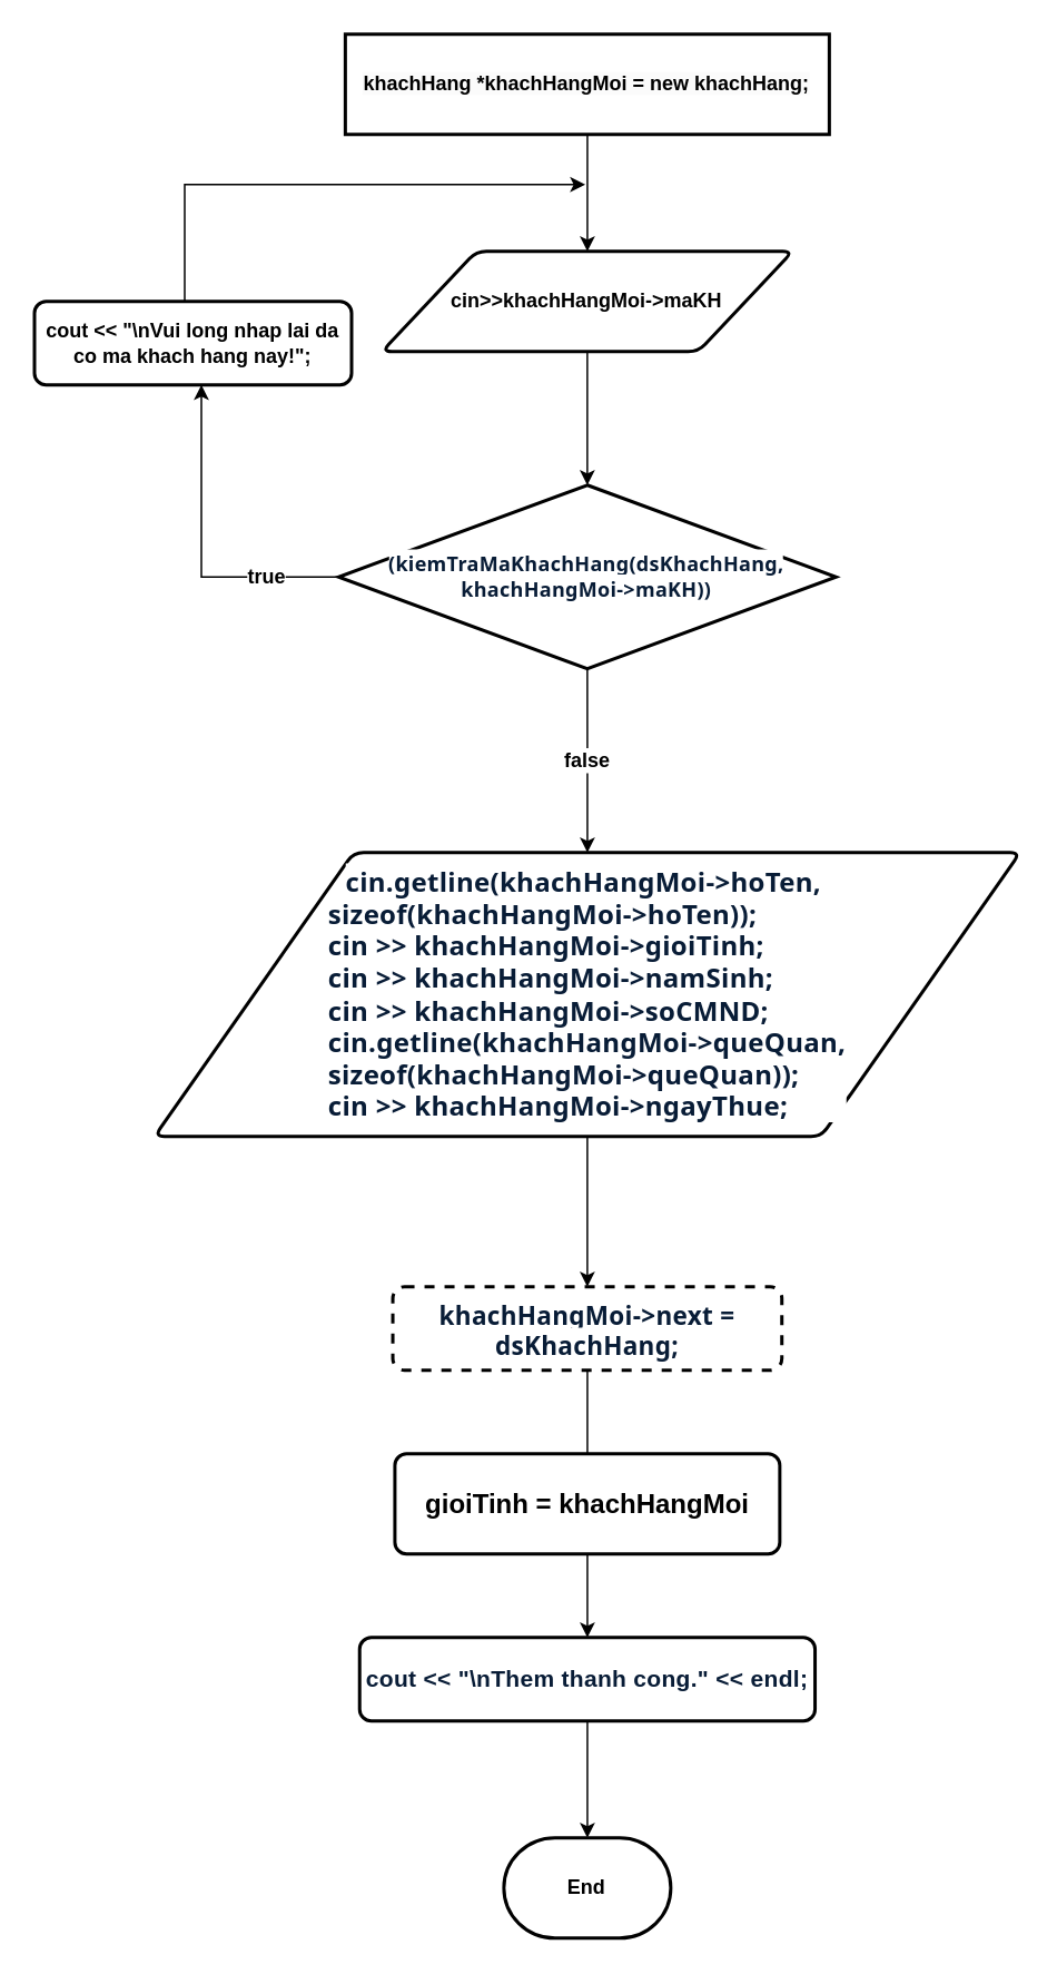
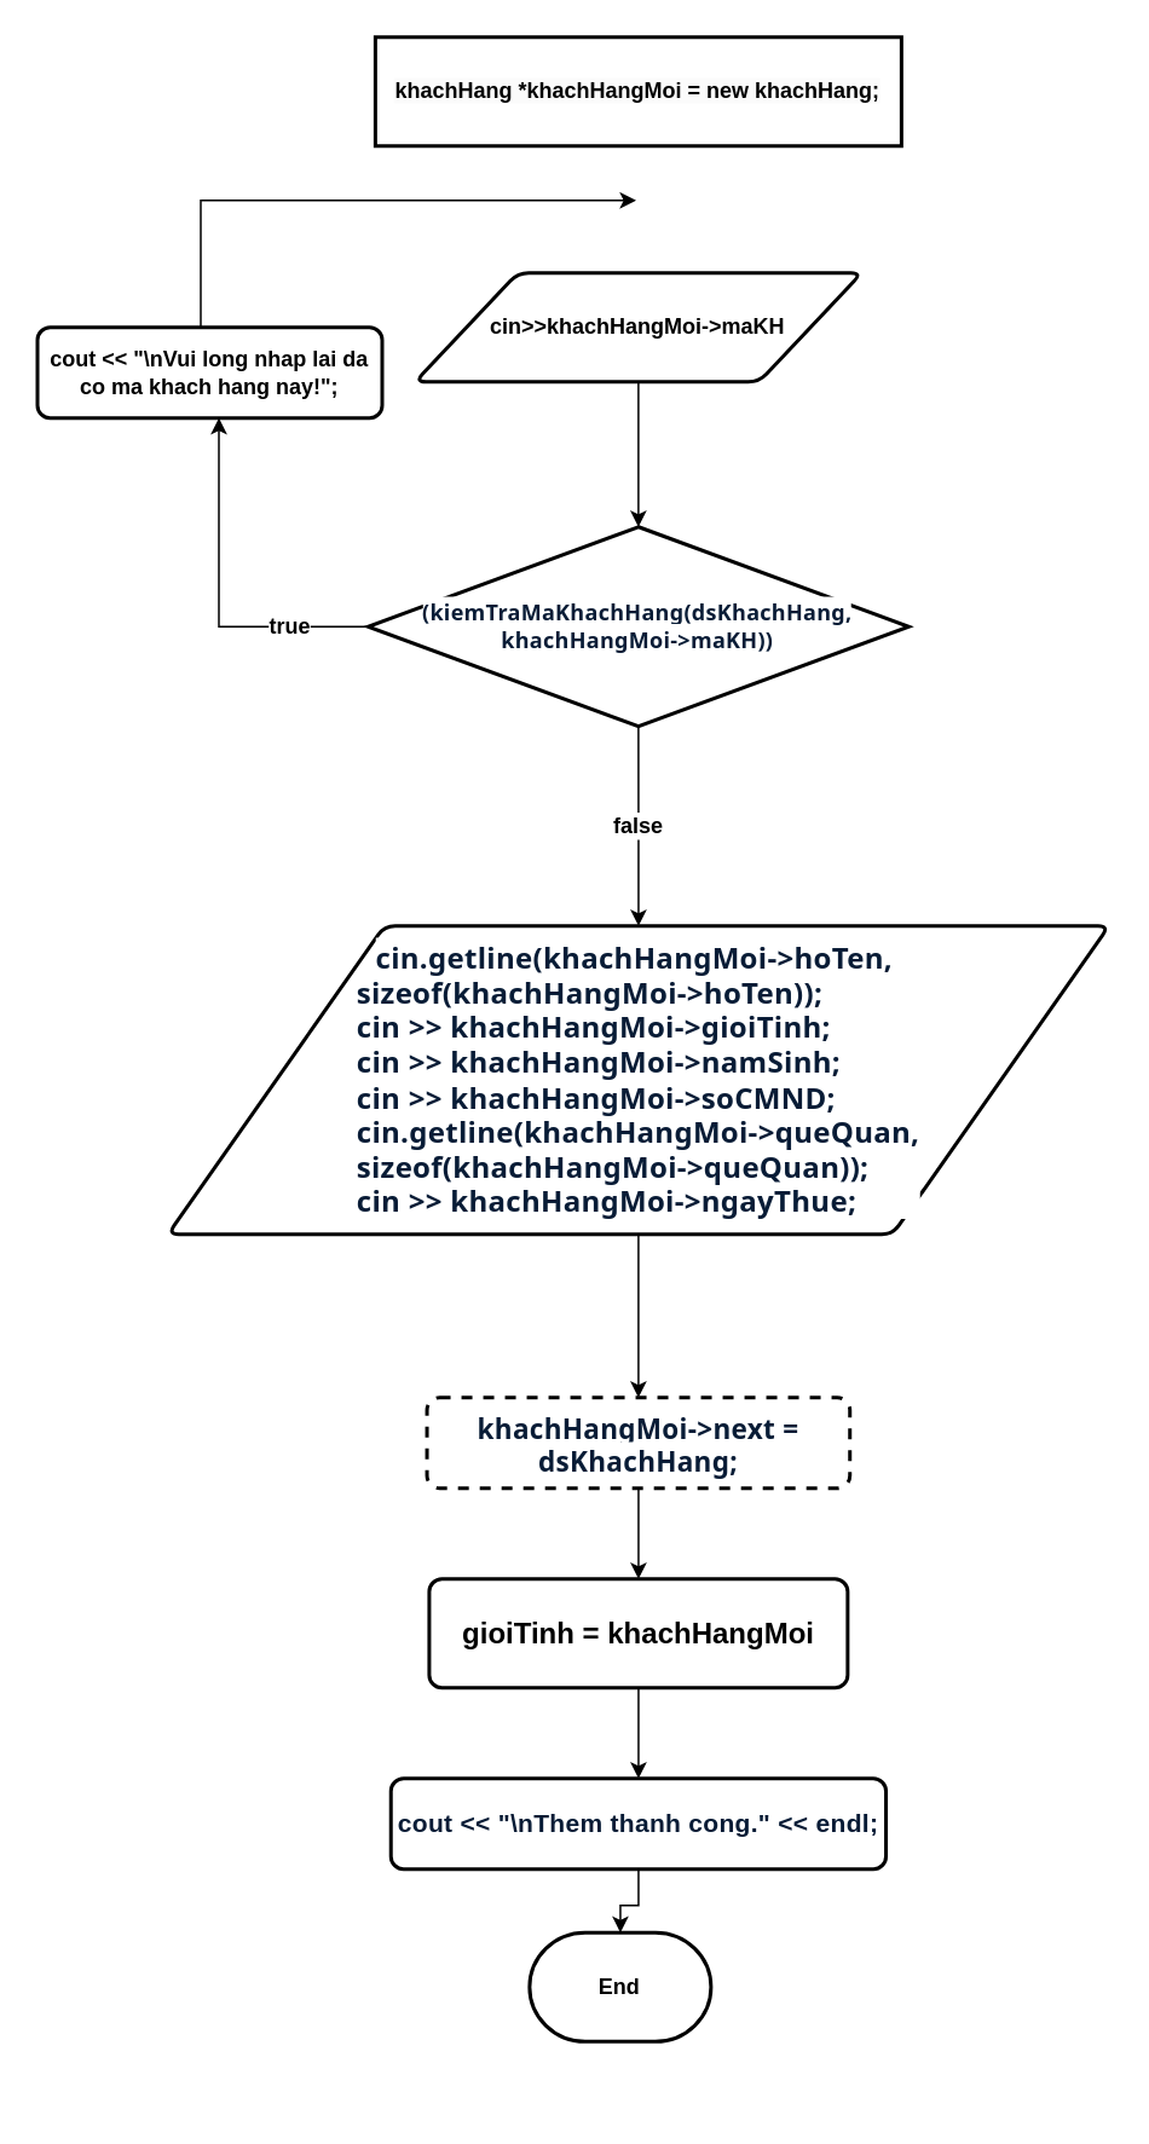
- <mxCell id="2" style="edgeStyle=orthogonalEdgeStyle;rounded=0;orthogonalLoop=1;jettySize=auto;html=1;fontStyle=1" parent="1" source="3" target="5" edge="1"><mxGeometry relative="1" as="geometry"><mxPoint x="350" y="170" as="targetPoint" /></mxGeometry></mxCell>
- <mxCell id="11" style="edgeStyle=orthogonalEdgeStyle;rounded=0;orthogonalLoop=1;jettySize=auto;html=1;fontSize=9;fontStyle=1;endArrow=none;" parent="1" source="12" target="14" edge="1"><mxGeometry relative="1" as="geometry"><mxPoint x="351.26" y="900" as="targetPoint" /></mxGeometry></mxCell>
+ <mxCell id="11" style="edgeStyle=orthogonalEdgeStyle;rounded=0;orthogonalLoop=1;jettySize=auto;html=1;fontSize=9;fontStyle=1" parent="1" source="12" target="14" edge="1"><mxGeometry relative="1" as="geometry"><mxPoint x="351.26" y="900" as="targetPoint" /></mxGeometry></mxCell>
- <mxCell id="19" value="End" style="strokeWidth=2;html=1;shape=mxgraph.flowchart.terminator;whiteSpace=wrap;fontSize=12;fontStyle=1" parent="1" vertex="1"><mxGeometry x="301.25" y="1100" width="100" height="60" as="geometry" /></mxCell>
+ <mxCell id="19" value="End" style="strokeWidth=2;html=1;shape=mxgraph.flowchart.terminator;whiteSpace=wrap;fontSize=12;fontStyle=1" parent="1" vertex="1"><mxGeometry x="291.25" y="1065" width="100" height="60" as="geometry" /></mxCell>
